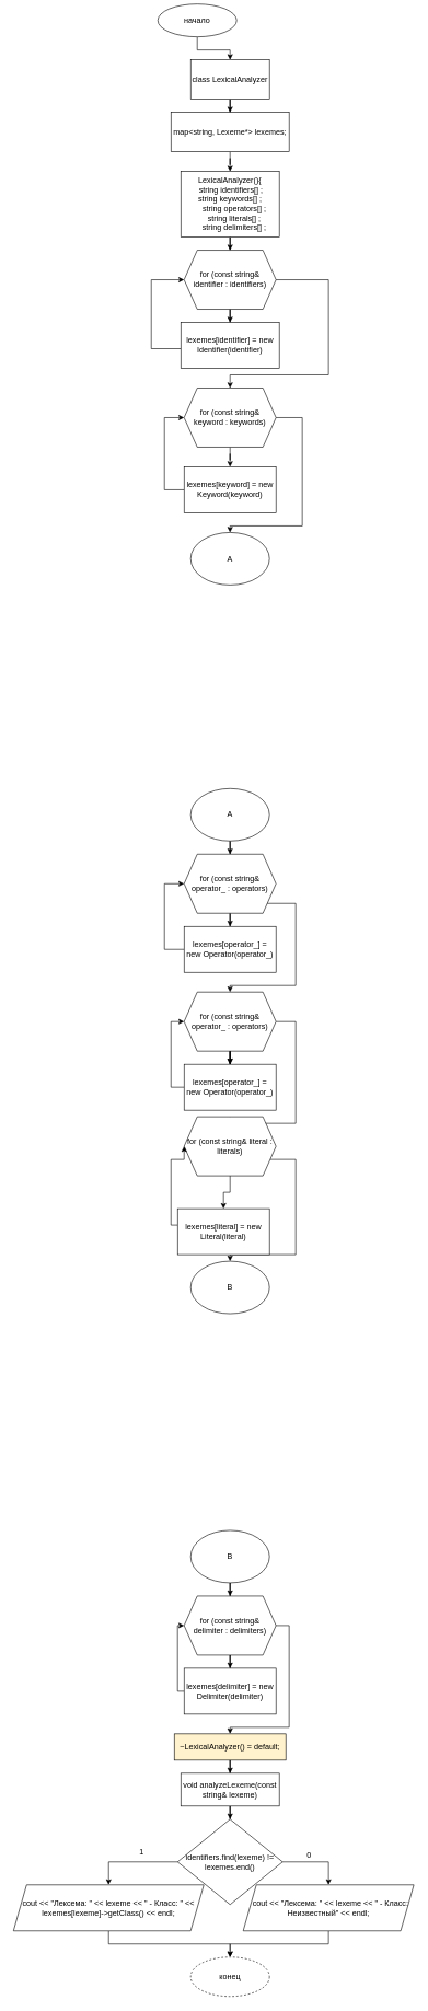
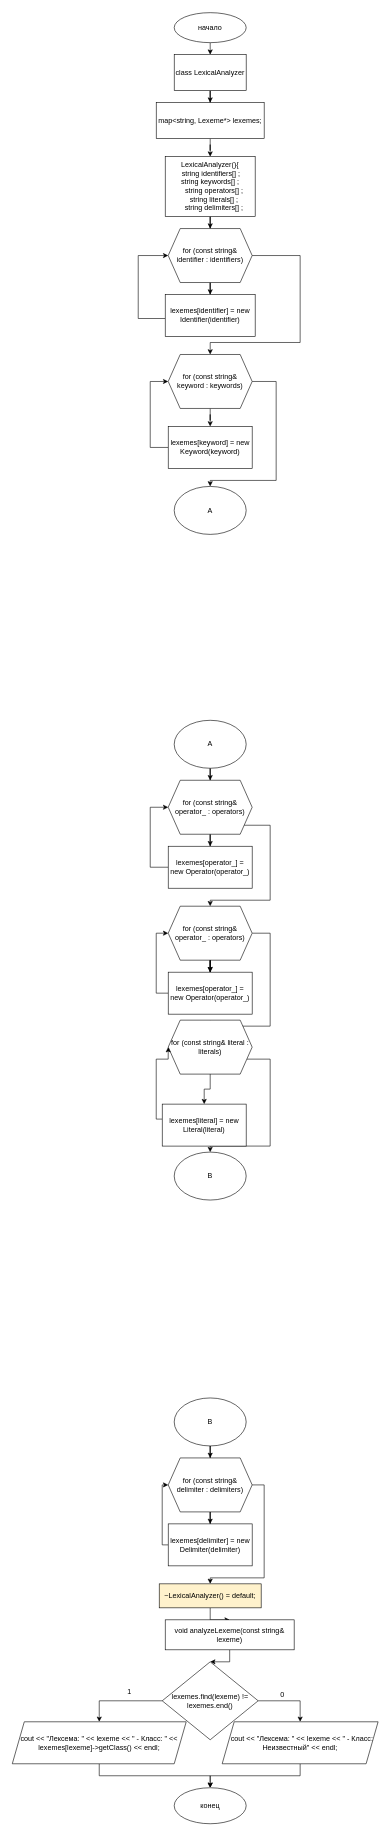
- <mxCell id="3" value="начало" style="ellipse;whiteSpace=wrap;html=1;" vertex="1" parent="1"><mxGeometry x="240" y="5" width="120" height="50" as="geometry" /></mxCell>
+ <mxCell id="3" value="начало" style="ellipse;whiteSpace=wrap;html=1;" vertex="1" parent="1"><mxGeometry x="290" y="20" width="120" height="50" as="geometry" /></mxCell>
- <mxCell id="48" value="void analyzeLexeme(const string&amp;amp; lexeme)" style="rounded=0;whiteSpace=wrap;html=1;" vertex="1" parent="1"><mxGeometry x="275" y="2700" width="150" height="50" as="geometry" /></mxCell>
+ <mxCell id="48" value="void analyzeLexeme(const string&amp;amp; lexeme)" style="rounded=0;whiteSpace=wrap;html=1;" vertex="1" parent="1"><mxGeometry x="275" y="2700" width="215" height="50" as="geometry" /></mxCell>
- <mxCell id="51" value="identifiers.find(lexeme) != lexemes.end()" style="rhombus;whiteSpace=wrap;html=1;" vertex="1" parent="1"><mxGeometry x="270" y="2770" width="160" height="130" as="geometry" /></mxCell>
+ <mxCell id="51" value="lexemes.find(lexeme) != lexemes.end()" style="rhombus;whiteSpace=wrap;html=1;" vertex="1" parent="1"><mxGeometry x="270" y="2770" width="160" height="130" as="geometry" /></mxCell>
- <mxCell id="56" value="конец" style="ellipse;whiteSpace=wrap;html=1;dashed=1;" vertex="1" parent="1"><mxGeometry x="290" y="2980" width="120" height="60" as="geometry" /></mxCell>
+ <mxCell id="56" value="конец" style="ellipse;whiteSpace=wrap;html=1;" vertex="1" parent="1"><mxGeometry x="290" y="2980" width="120" height="60" as="geometry" /></mxCell>
